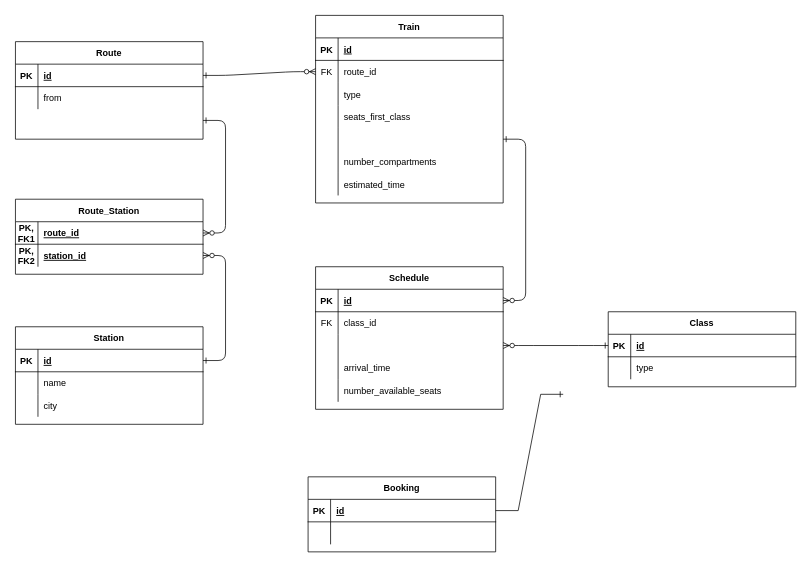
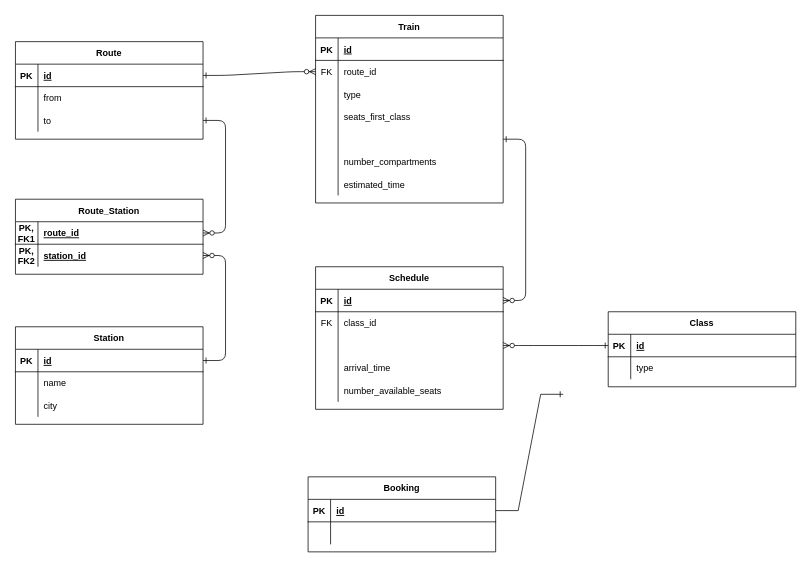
+ <mxCell id="36" value="to" style="shape=partialRectangle;overflow=hidden;connectable=0;fillColor=none;top=0;left=0;bottom=0;right=0;align=left;spacingLeft=6;" vertex="1" parent="34"><mxGeometry x="30" width="220" height="30" as="geometry"><mxRectangle width="220" height="30" as="alternateBounds" /></mxGeometry></mxCell>
